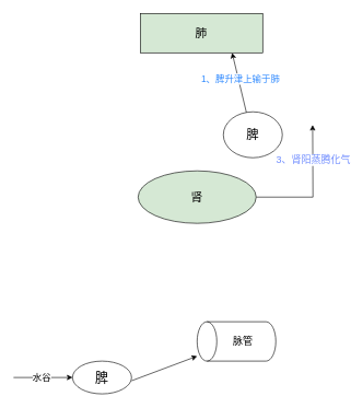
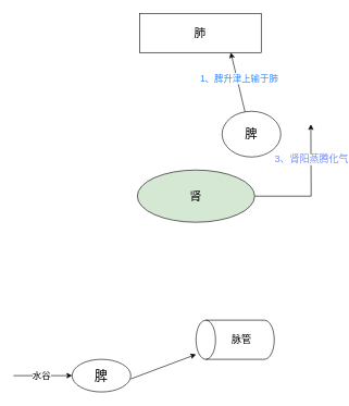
- <mxCell id="6" value="肺" style="rounded=0;whiteSpace=wrap;html=1;fontSize=18;fillColor=#d5e8d4;" parent="1" vertex="1"><mxGeometry x="213.43" y="20" width="186.57" height="60" as="geometry" /></mxCell>
+ <mxCell id="6" value="肺" style="rounded=0;whiteSpace=wrap;html=1;fontSize=18;" parent="1" vertex="1"><mxGeometry x="213.43" y="20" width="186.57" height="60" as="geometry" /></mxCell>
